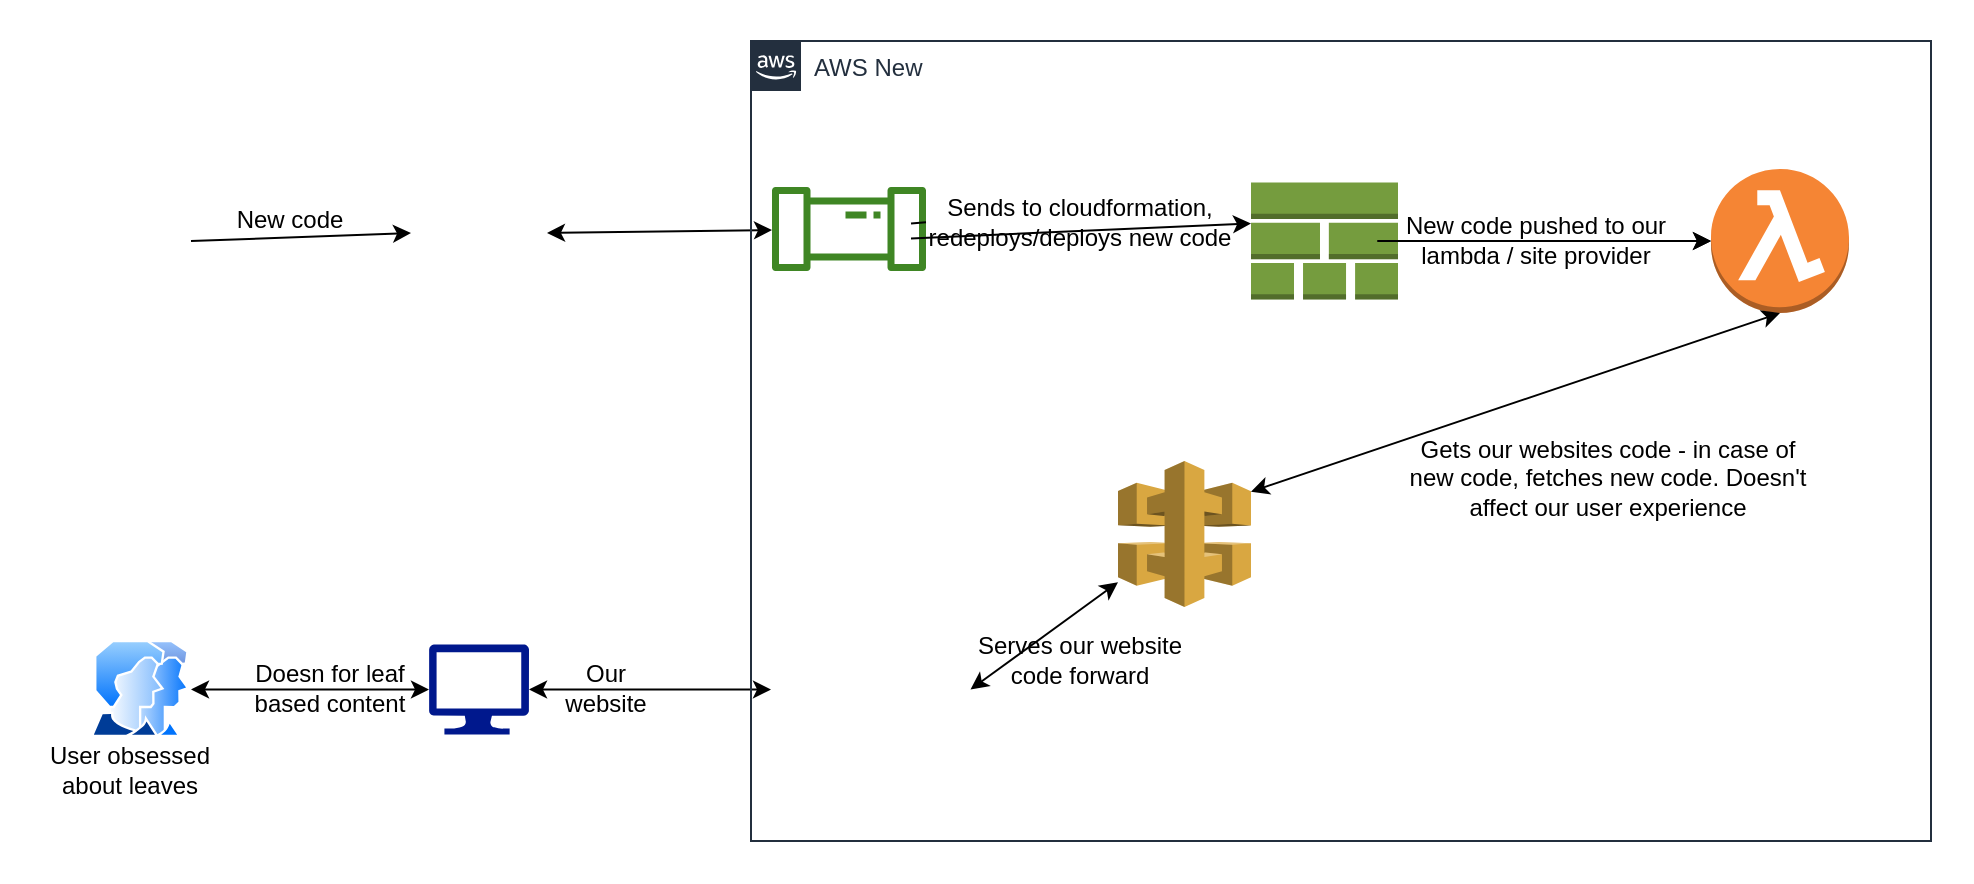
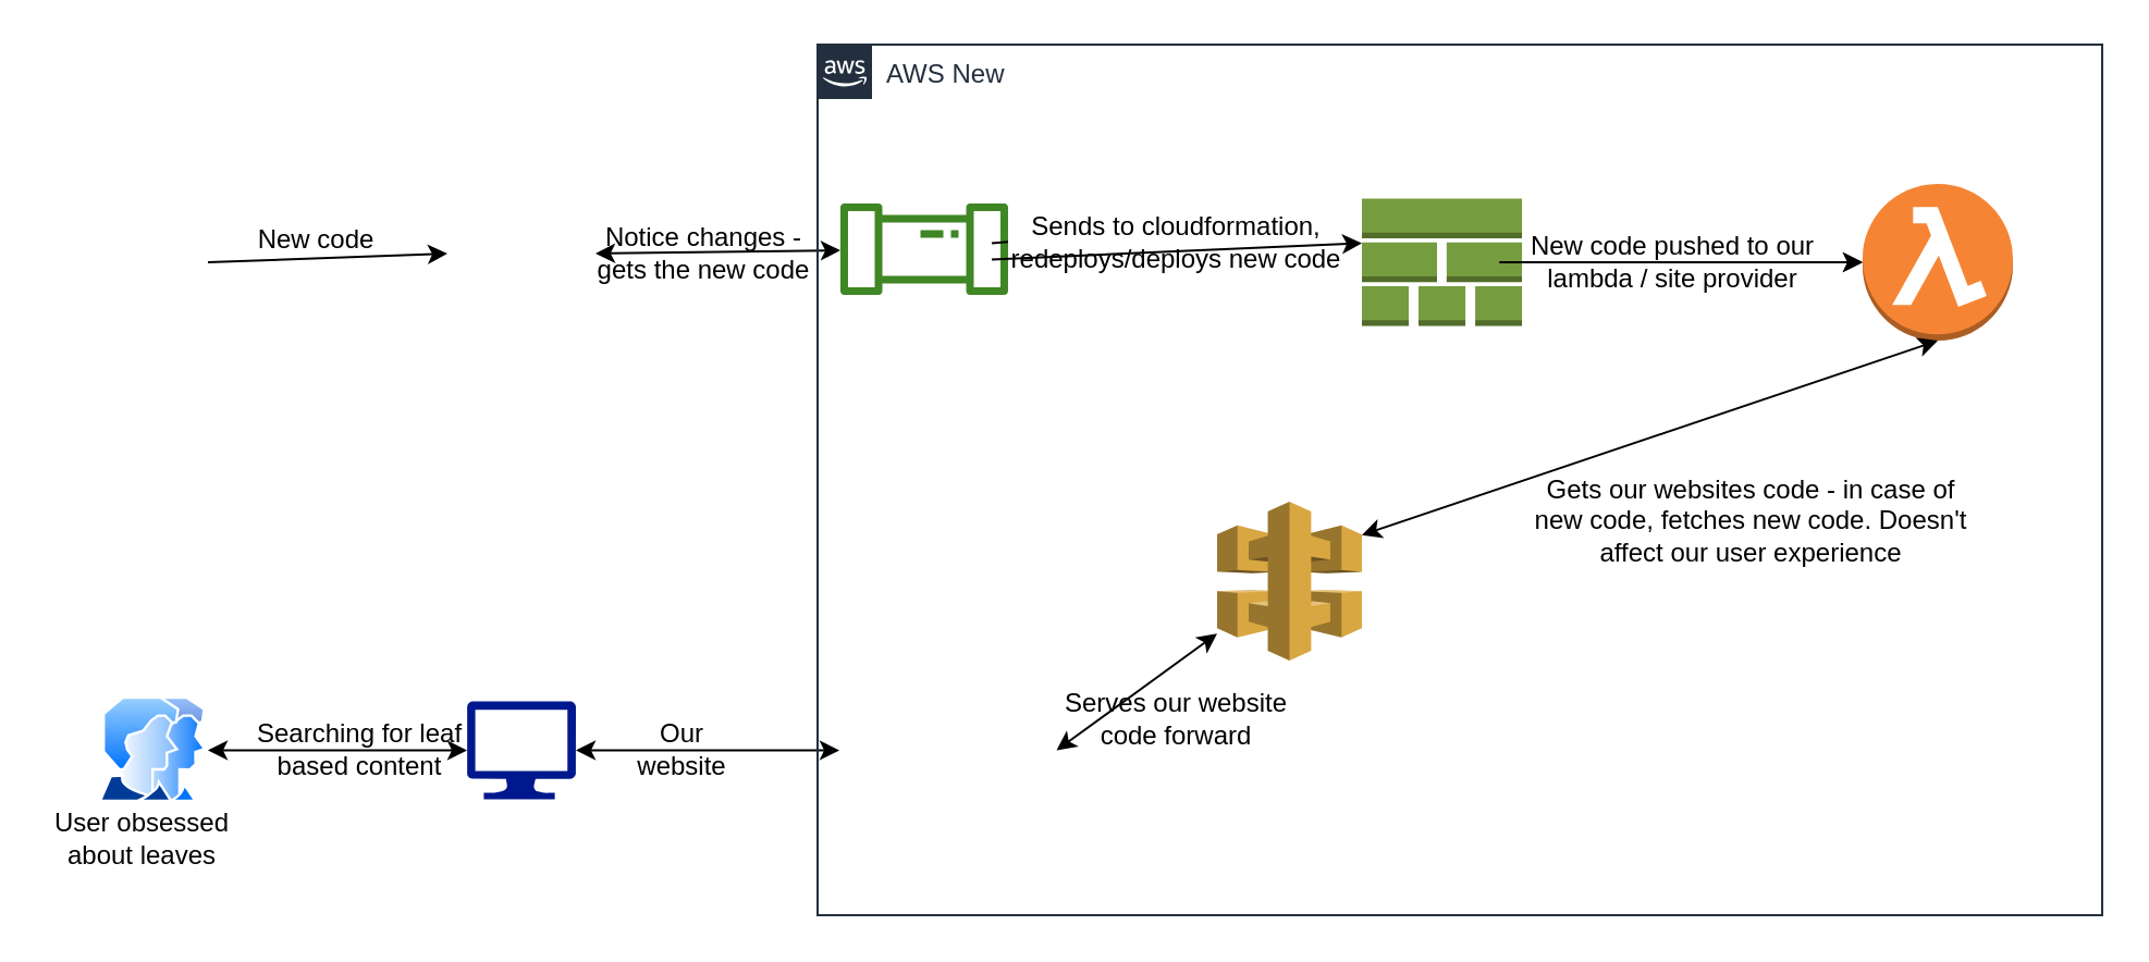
+ <mxCell id="14" value="Notice changes - gets the new code" style="text;html=1;strokeColor=none;fillColor=none;align=center;verticalAlign=middle;whiteSpace=wrap;rounded=0;" vertex="1" parent="1"><mxGeometry x="273" y="101" width="100" height="30" as="geometry" /></mxCell>
- <mxCell id="25" value="Doesn for leaf based content" style="text;html=1;strokeColor=none;fillColor=none;align=center;verticalAlign=middle;whiteSpace=wrap;rounded=0;" vertex="1" parent="1"><mxGeometry x="110" y="329.25" width="110" height="30" as="geometry" /></mxCell>
+ <mxCell id="25" value="Searching for leaf based content" style="text;html=1;strokeColor=none;fillColor=none;align=center;verticalAlign=middle;whiteSpace=wrap;rounded=0;" vertex="1" parent="1"><mxGeometry x="110" y="329.25" width="110" height="30" as="geometry" /></mxCell>
- <mxCell id="27" value="Our website" style="text;html=1;strokeColor=none;fillColor=none;align=center;verticalAlign=middle;whiteSpace=wrap;rounded=0;" vertex="1" parent="1"><mxGeometry x="273" y="329.25" width="60" height="30" as="geometry" /></mxCell>
+ <mxCell id="27" value="Our website" style="text;html=1;strokeColor=none;fillColor=none;align=center;verticalAlign=middle;whiteSpace=wrap;rounded=0;" vertex="1" parent="1"><mxGeometry x="283" y="329.25" width="60" height="30" as="geometry" /></mxCell>
